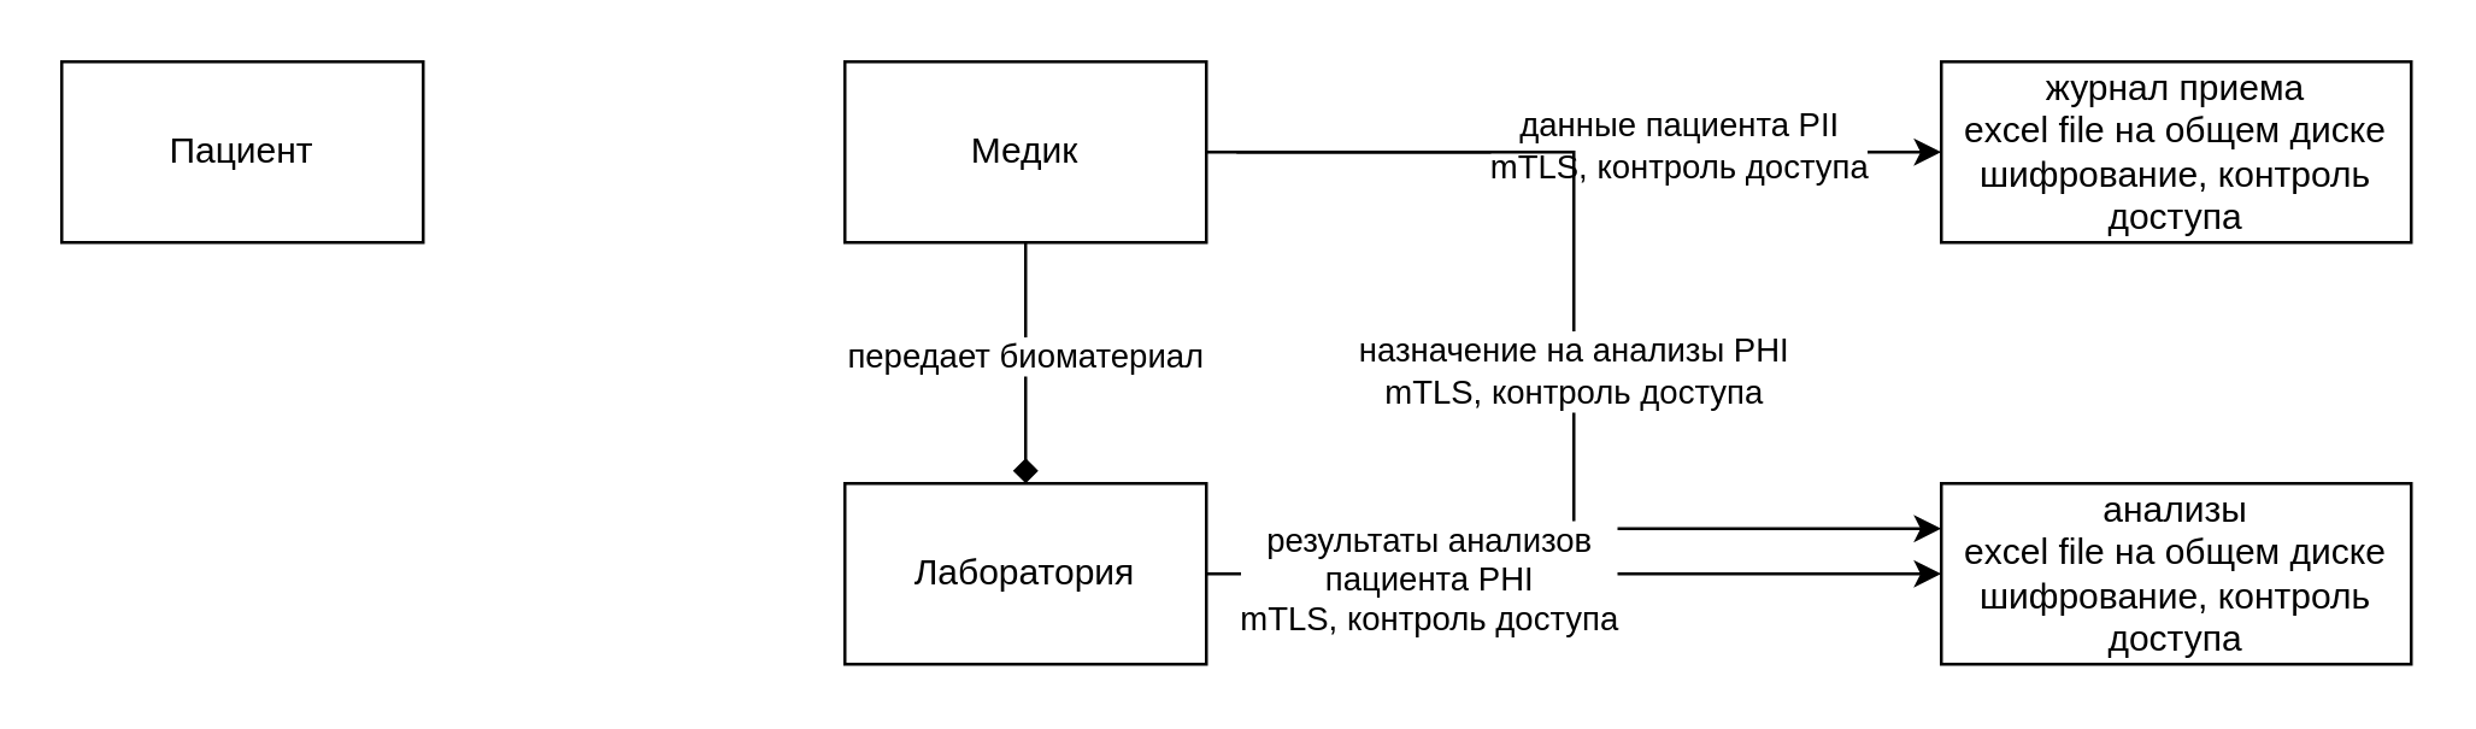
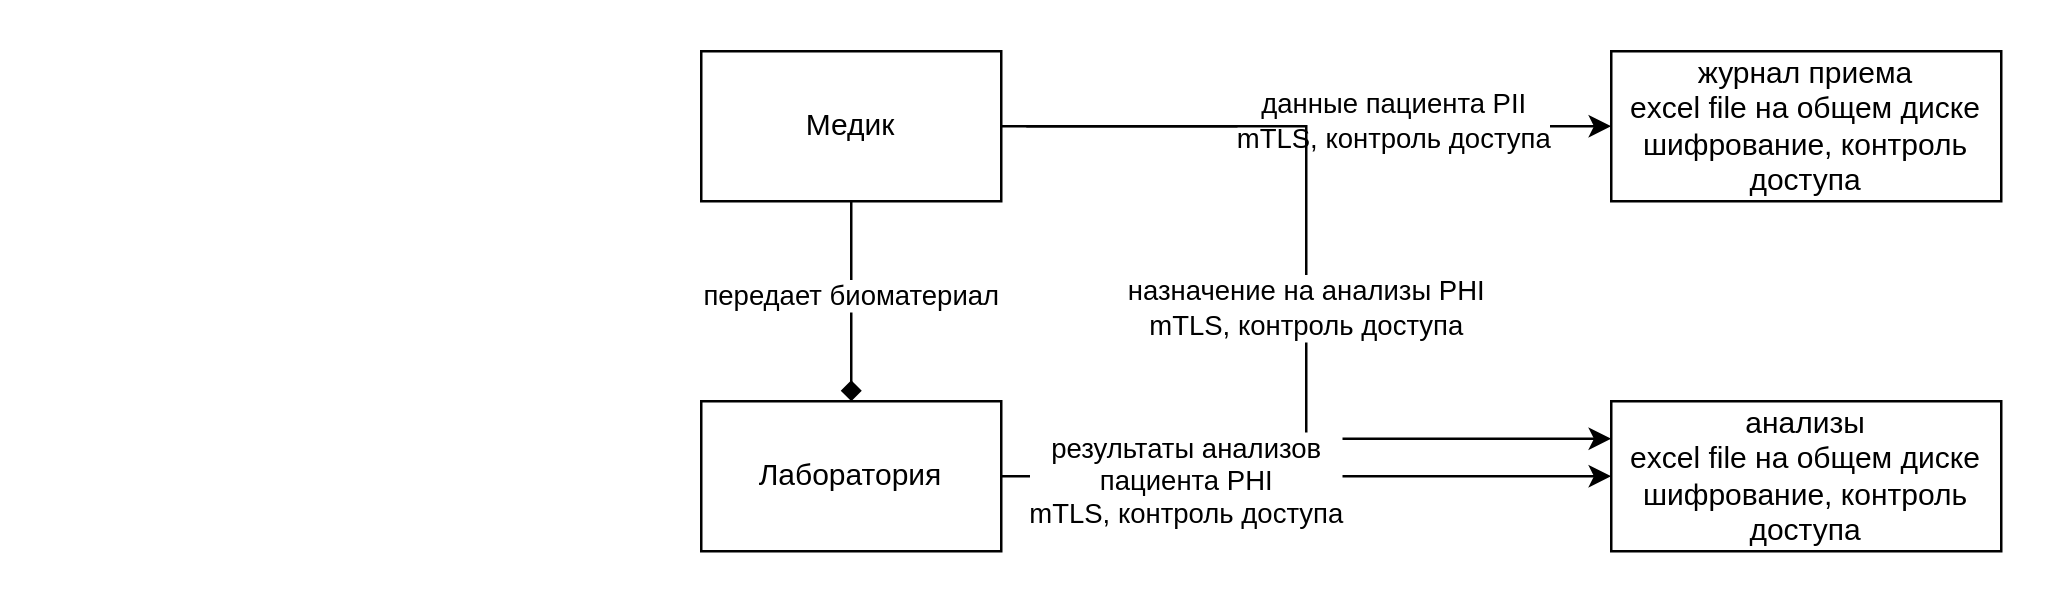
- <mxCell id="2" value="Пациент" style="rounded=0;whiteSpace=wrap;html=1;" parent="1" vertex="1"><mxGeometry x="20" y="20" width="120" height="60" as="geometry" /></mxCell>
